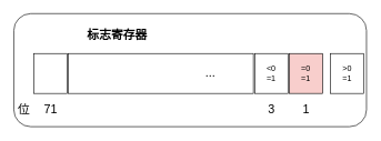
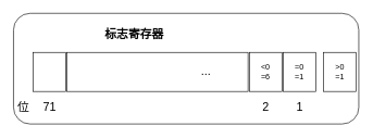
- <mxCell id="3" value="标志寄存器" style="text;html=1;align=center;verticalAlign=middle;resizable=0;points=[];autosize=1;fontStyle=1;fontSize=18;" vertex="1" parent="1"><mxGeometry x="120" y="38" width="110" height="30" as="geometry" /></mxCell>
+ <mxCell id="3" value="标志寄存器" style="text;html=1;align=center;verticalAlign=middle;resizable=0;points=[];autosize=1;fontStyle=1;fontSize=18;" vertex="1" parent="1"><mxGeometry x="150" y="38" width="110" height="30" as="geometry" /></mxCell>
- <mxCell id="6" value="&amp;lt;0&lt;br&gt;=1" style="rounded=0;whiteSpace=wrap;html=1;" vertex="1" parent="1"><mxGeometry x="382" y="80" width="50" height="60" as="geometry" /></mxCell>
+ <mxCell id="6" value="&amp;lt;0&lt;br&gt;=6" style="rounded=0;whiteSpace=wrap;html=1;" vertex="1" parent="1"><mxGeometry x="382" y="80" width="50" height="60" as="geometry" /></mxCell>
- <mxCell id="7" value="=0&lt;br&gt;=1" style="rounded=0;whiteSpace=wrap;html=1;fillColor=#f8cecc;" vertex="1" parent="1"><mxGeometry x="434" y="80" width="50" height="60" as="geometry" /></mxCell>
+ <mxCell id="7" value="=0&lt;br&gt;=1" style="rounded=0;whiteSpace=wrap;html=1;" vertex="1" parent="1"><mxGeometry x="434" y="80" width="50" height="60" as="geometry" /></mxCell>
- <mxCell id="10" value="3" style="text;html=1;align=center;verticalAlign=middle;resizable=0;points=[];autosize=1;fontSize=18;" vertex="1" parent="1"><mxGeometry x="392" y="149" width="30" height="30" as="geometry" /></mxCell>
+ <mxCell id="10" value="2" style="text;html=1;align=center;verticalAlign=middle;resizable=0;points=[];autosize=1;fontSize=18;" vertex="1" parent="1"><mxGeometry x="392" y="149" width="30" height="30" as="geometry" /></mxCell>
